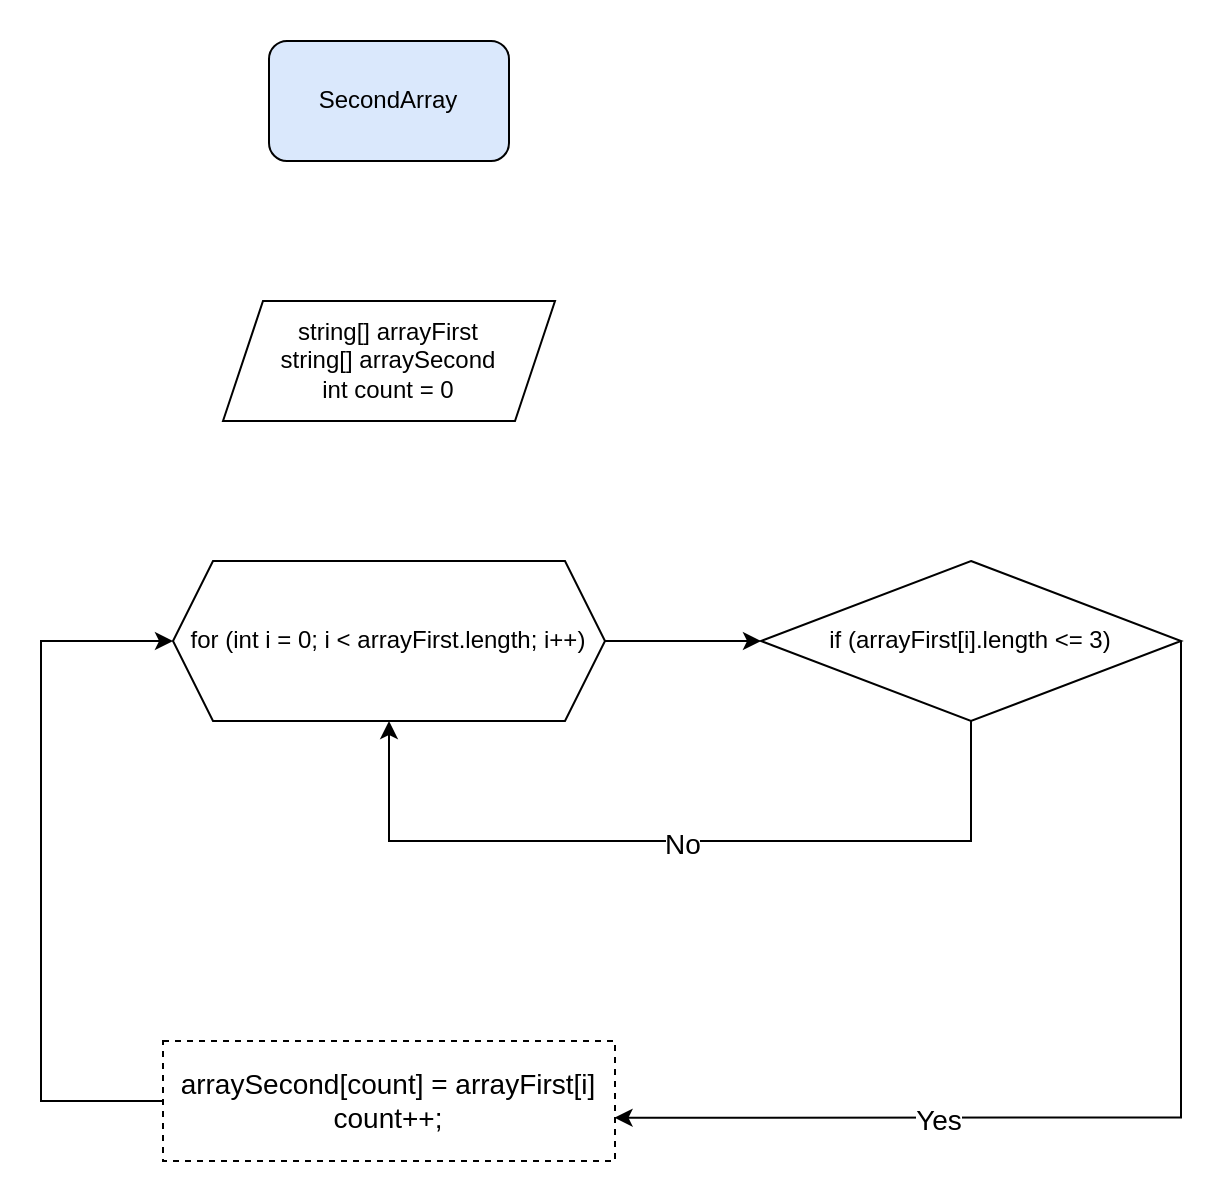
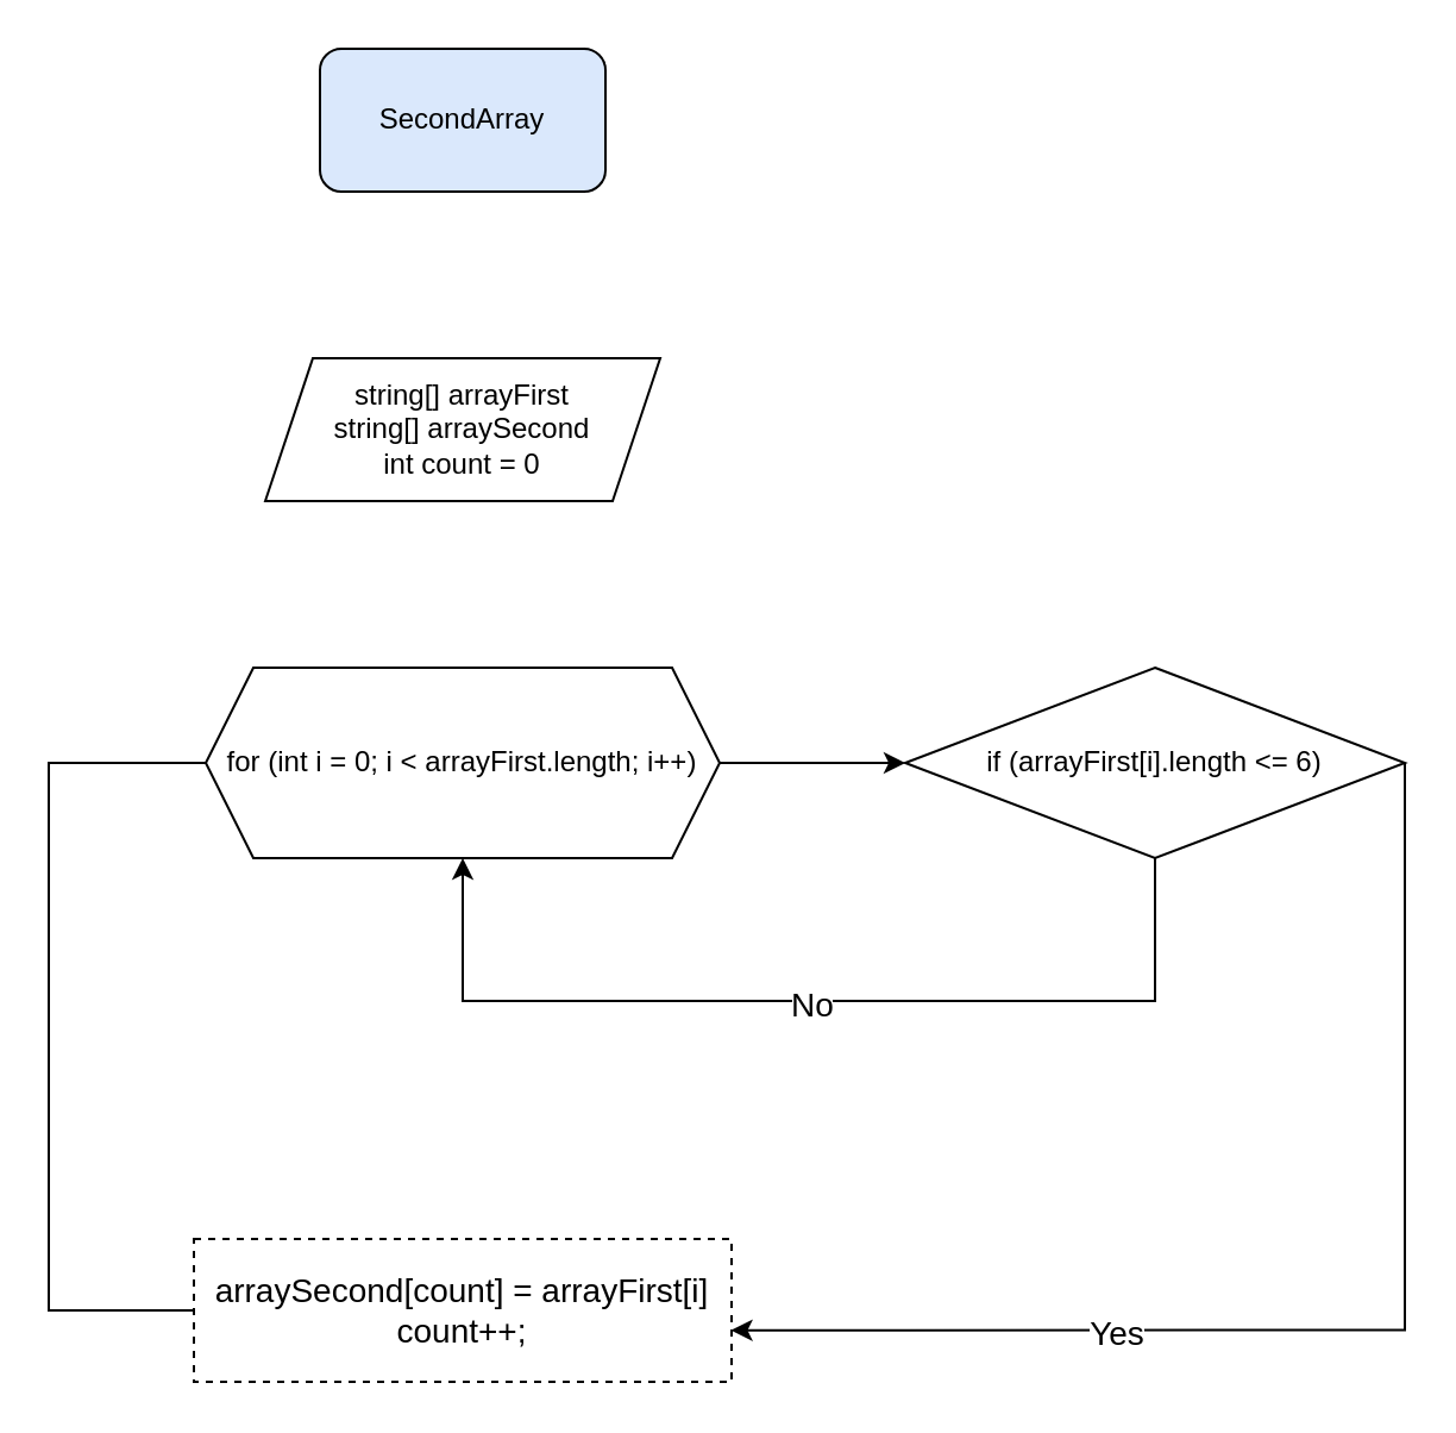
- <mxCell id="11" style="edgeStyle=orthogonalEdgeStyle;rounded=0;orthogonalLoop=1;jettySize=auto;html=1;entryX=0;entryY=0.5;entryDx=0;entryDy=0;fontSize=14;" edge="1" parent="1" source="12" target="5"><mxGeometry relative="1" as="geometry"><Array as="points"><mxPoint x="20" y="550" /><mxPoint x="20" y="320" /></Array></mxGeometry></mxCell>
+ <mxCell id="11" style="edgeStyle=orthogonalEdgeStyle;rounded=0;orthogonalLoop=1;jettySize=auto;html=1;entryX=0;entryY=0.5;entryDx=0;entryDy=0;fontSize=14;endArrow=none;" edge="1" parent="1" source="12" target="5"><mxGeometry relative="1" as="geometry"><Array as="points"><mxPoint x="20" y="550" /><mxPoint x="20" y="320" /></Array></mxGeometry></mxCell>
- <mxCell id="10" value="if (arrayFirst[i].length &amp;lt;= 3)" style="rhombus;whiteSpace=wrap;html=1;" vertex="1" parent="1"><mxGeometry x="380" y="280" width="210" height="80" as="geometry" /></mxCell>
+ <mxCell id="10" value="if (arrayFirst[i].length &amp;lt;= 6)" style="rhombus;whiteSpace=wrap;html=1;" vertex="1" parent="1"><mxGeometry x="380" y="280" width="210" height="80" as="geometry" /></mxCell>
